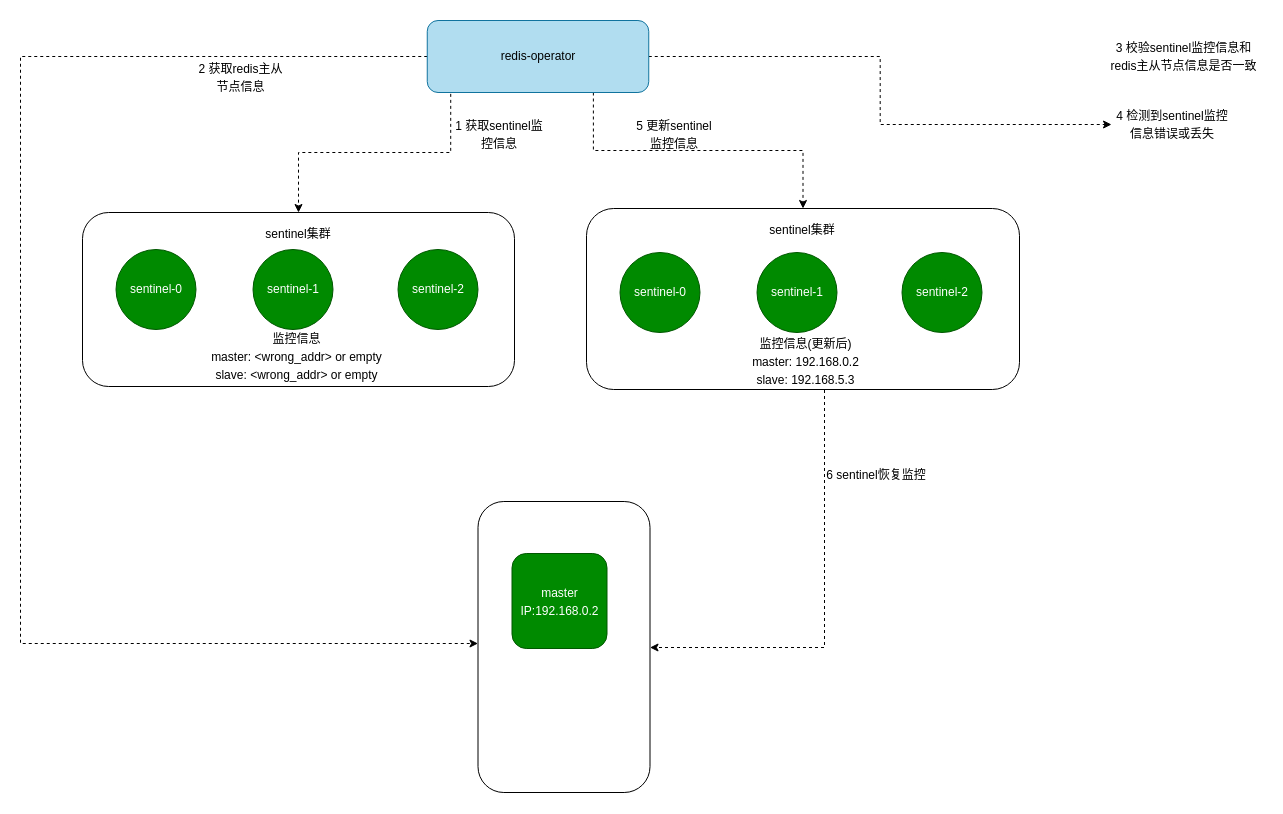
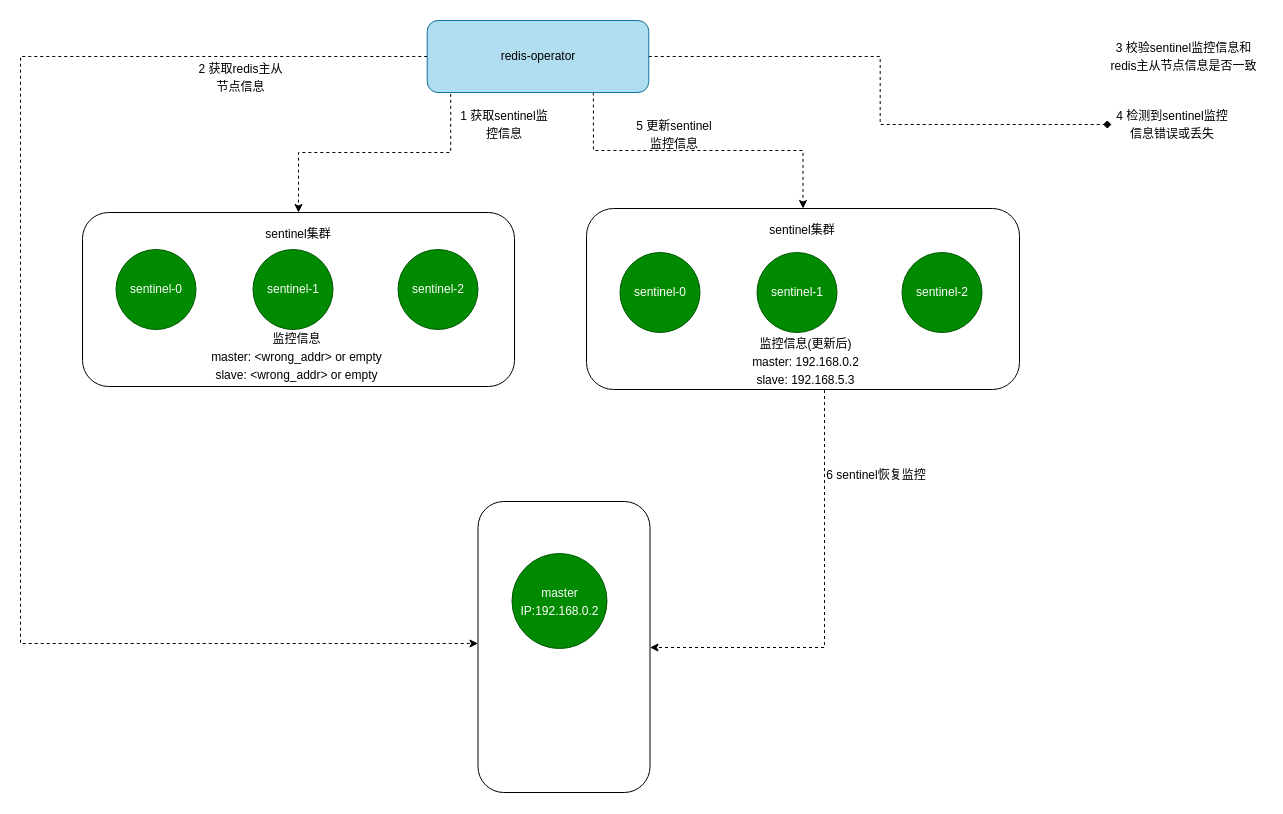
- <mxCell id="12" style="edgeStyle=orthogonalEdgeStyle;rounded=0;orthogonalLoop=1;jettySize=auto;html=1;exitX=1;exitY=0.5;exitDx=0;exitDy=0;entryX=0;entryY=0.5;entryDx=0;entryDy=0;dashed=1;" parent="1" source="13" target="17" edge="1"><mxGeometry relative="1" as="geometry" /></mxCell>
+ <mxCell id="12" style="edgeStyle=orthogonalEdgeStyle;rounded=0;orthogonalLoop=1;jettySize=auto;html=1;exitX=1;exitY=0.5;exitDx=0;exitDy=0;entryX=0;entryY=0.5;entryDx=0;entryDy=0;dashed=1;endArrow=diamond;" parent="1" source="13" target="17" edge="1"><mxGeometry relative="1" as="geometry" /></mxCell>
- <mxCell id="14" value="&lt;p style=&quot;line-height: 150%;&quot;&gt;1 获取sentinel监控信息&lt;/p&gt;" style="text;html=1;strokeColor=none;fillColor=none;align=center;verticalAlign=middle;whiteSpace=wrap;rounded=0;" parent="1" vertex="1"><mxGeometry x="453.5" y="119" width="90" height="30" as="geometry" /></mxCell>
+ <mxCell id="14" value="&lt;p style=&quot;line-height: 150%;&quot;&gt;1 获取sentinel监控信息&lt;/p&gt;" style="text;html=1;strokeColor=none;fillColor=none;align=center;verticalAlign=middle;whiteSpace=wrap;rounded=0;" parent="1" vertex="1"><mxGeometry x="458.5" y="109" width="90" height="30" as="geometry" /></mxCell>
- <mxCell id="8" value="&lt;p style=&quot;line-height: 150%;&quot;&gt;master&lt;br&gt;IP:192.168.0.2&lt;/p&gt;" style="whiteSpace=wrap;html=1;aspect=fixed;fillColor=#008a00;fontColor=#ffffff;strokeColor=#005700;rounded=1;" parent="1" vertex="1"><mxGeometry x="511.5" y="553" width="95" height="95" as="geometry" /></mxCell>
+ <mxCell id="8" value="&lt;p style=&quot;line-height: 150%;&quot;&gt;master&lt;br&gt;IP:192.168.0.2&lt;/p&gt;" style="ellipse;whiteSpace=wrap;html=1;aspect=fixed;fillColor=#008a00;fontColor=#ffffff;strokeColor=#005700;" parent="1" vertex="1"><mxGeometry x="511.5" y="553" width="95" height="95" as="geometry" /></mxCell>
